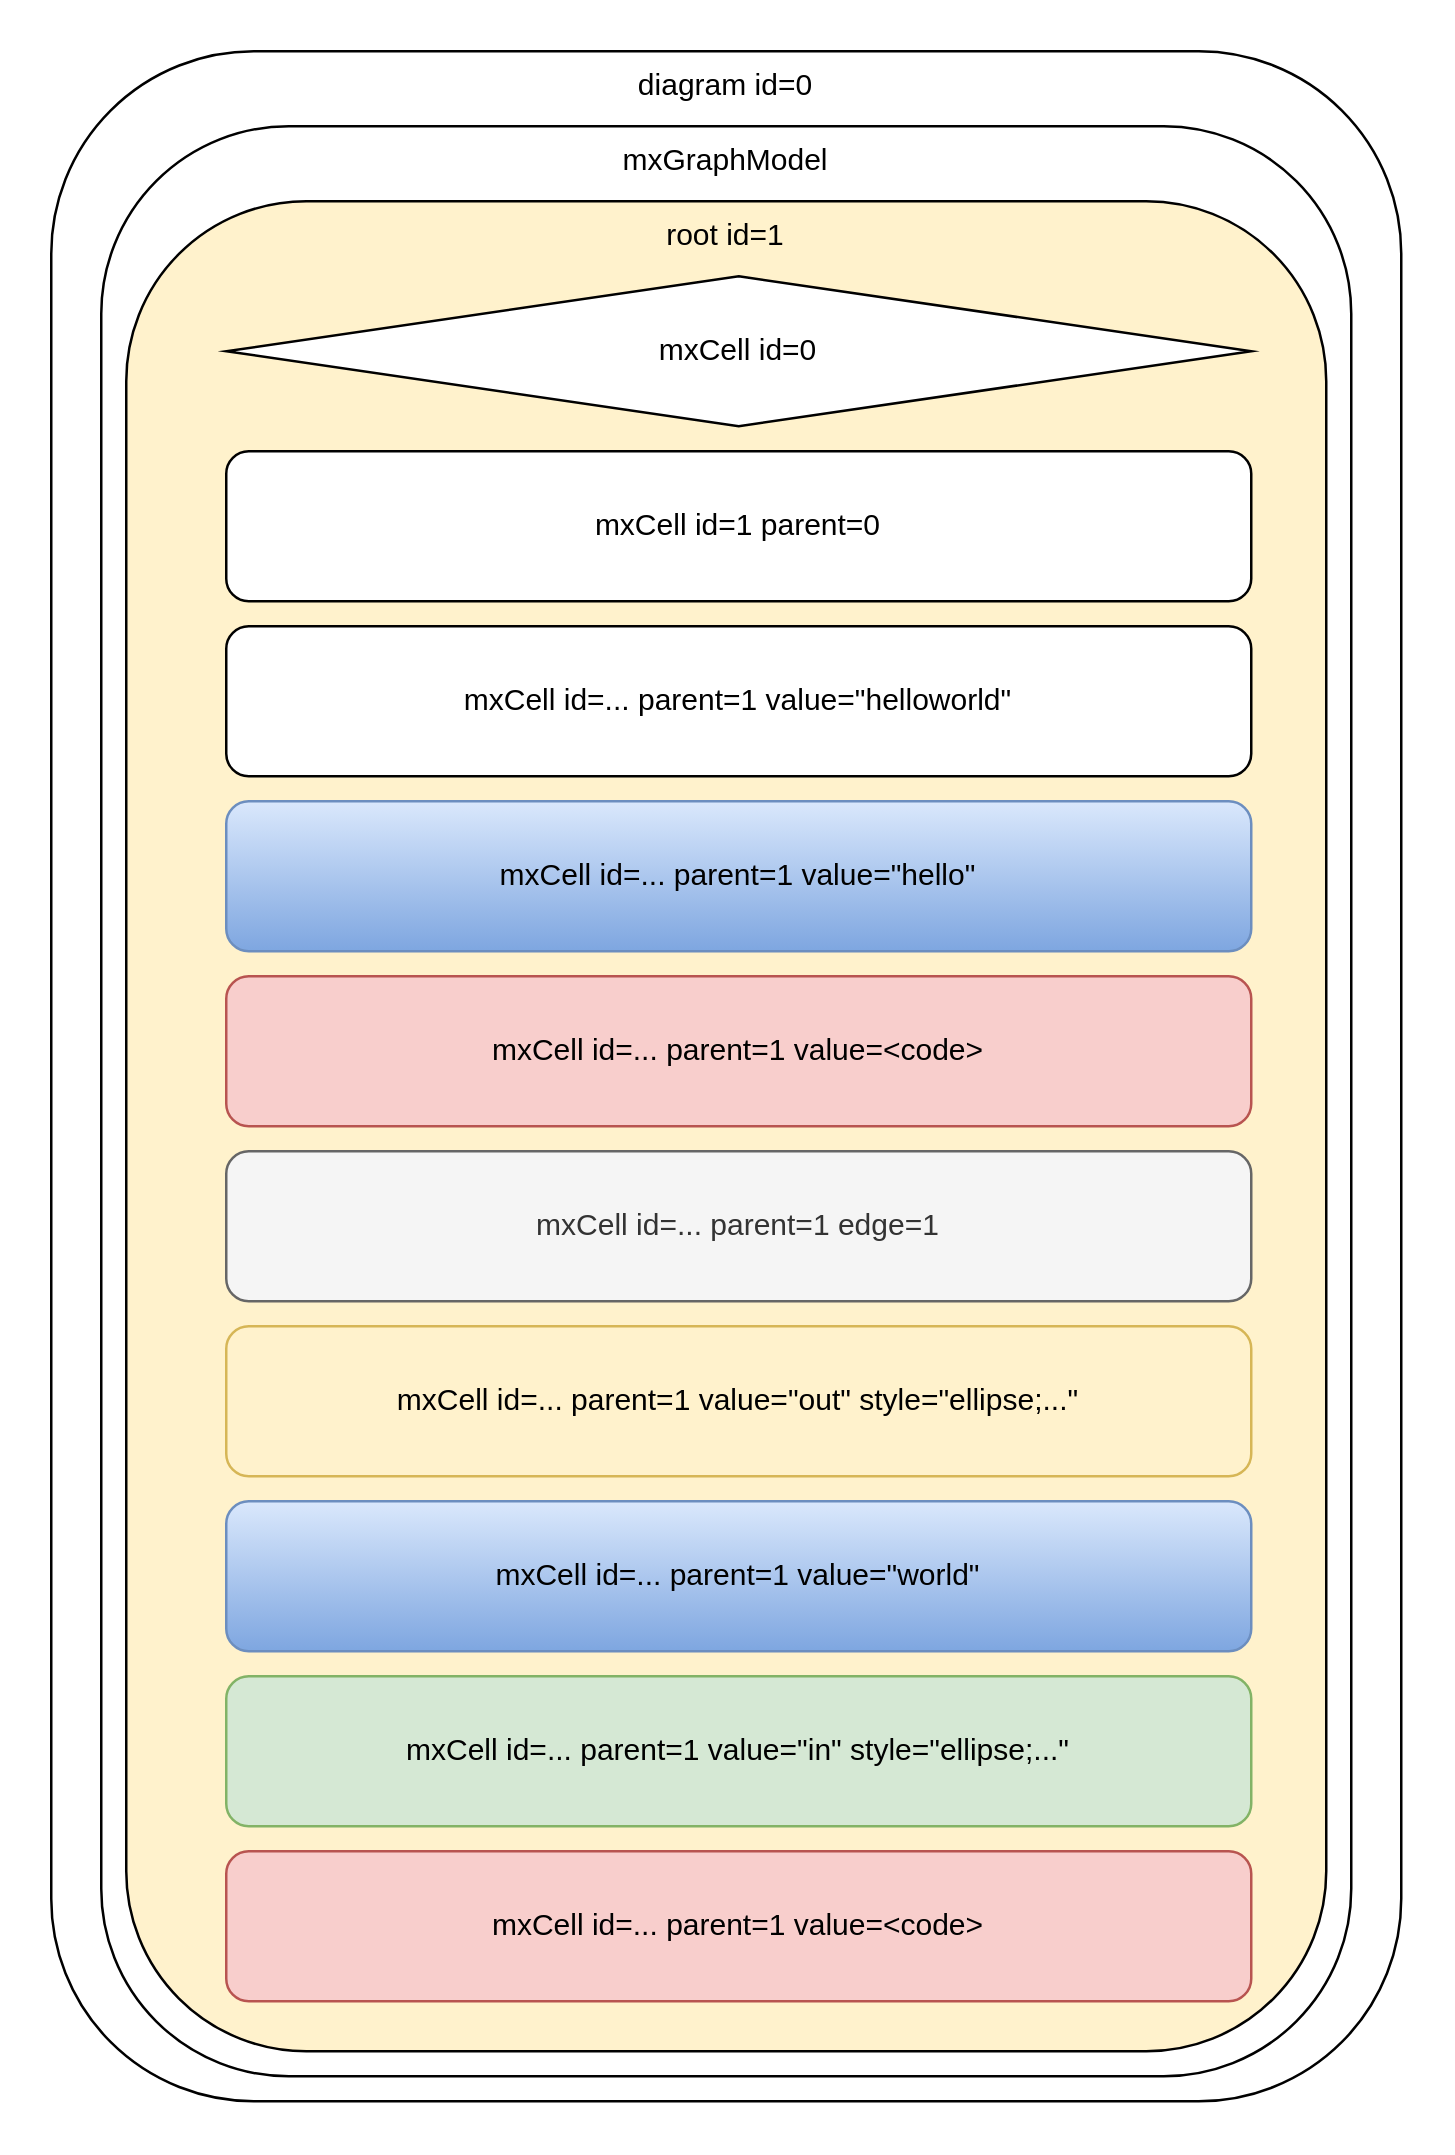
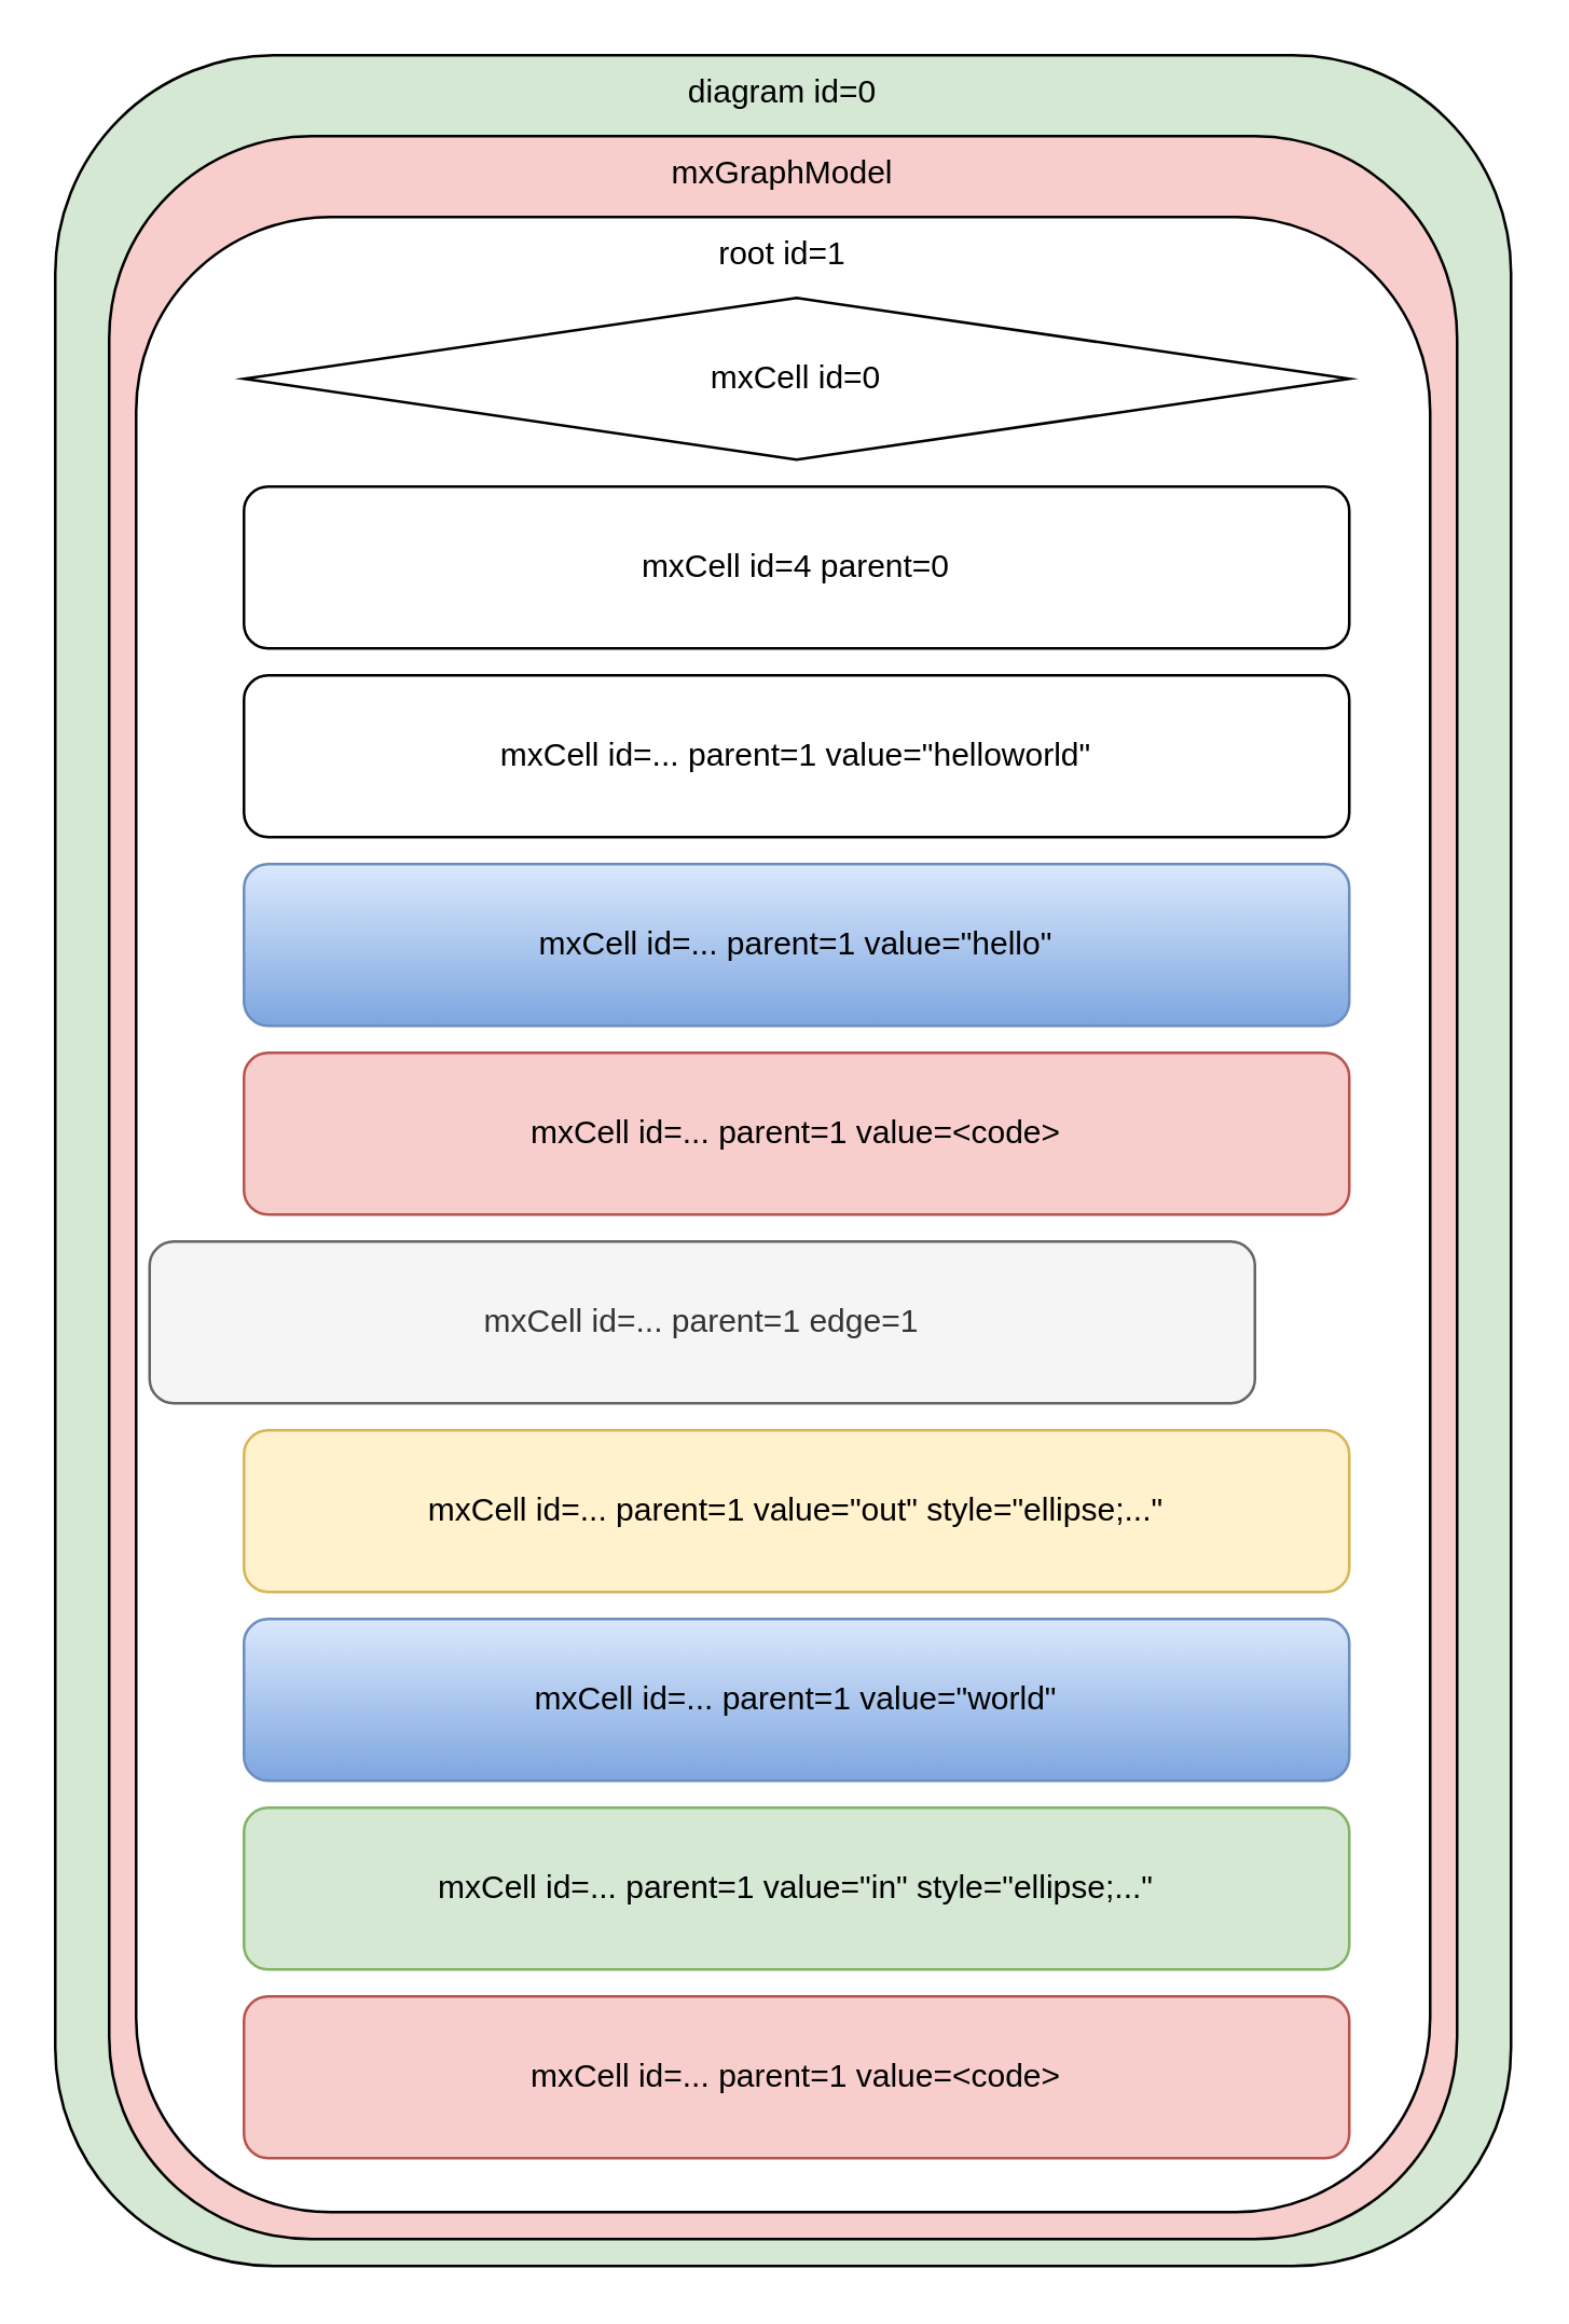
- <mxCell id="2" value="diagram id=0" style="rounded=1;whiteSpace=wrap;html=1;align=center;verticalAlign=top;" parent="1" vertex="1"><mxGeometry x="20" width="540" height="820" as="geometry" y="20" /></mxCell>
+ <mxCell id="2" value="diagram id=0" style="rounded=1;whiteSpace=wrap;html=1;align=center;verticalAlign=top;fillColor=#d5e8d4;" parent="1" vertex="1"><mxGeometry x="20" width="540" height="820" as="geometry" y="20" /></mxCell>
- <mxCell id="3" value="mxGraphModel" style="rounded=1;whiteSpace=wrap;html=1;align=center;verticalAlign=top;" parent="1" vertex="1"><mxGeometry x="40" y="50" width="500" height="780" as="geometry" /></mxCell>
+ <mxCell id="3" value="mxGraphModel" style="rounded=1;whiteSpace=wrap;html=1;align=center;verticalAlign=top;fillColor=#f8cecc;" parent="1" vertex="1"><mxGeometry x="40" y="50" width="500" height="780" as="geometry" /></mxCell>
- <mxCell id="4" value="root id=1" style="rounded=1;whiteSpace=wrap;html=1;align=center;verticalAlign=top;fillColor=#fff2cc;" parent="1" vertex="1"><mxGeometry x="50" y="80" width="480" height="740" as="geometry" /></mxCell>
+ <mxCell id="4" value="root id=1" style="rounded=1;whiteSpace=wrap;html=1;align=center;verticalAlign=top;" parent="1" vertex="1"><mxGeometry x="50" y="80" width="480" height="740" as="geometry" /></mxCell>
- <mxCell id="14" value="mxCell id=1 parent=0" style="rounded=1;whiteSpace=wrap;html=1;align=center;" parent="1" vertex="1"><mxGeometry x="90" y="180" width="410" height="60" as="geometry" /></mxCell>
+ <mxCell id="14" value="mxCell id=4 parent=0" style="rounded=1;whiteSpace=wrap;html=1;align=center;" parent="1" vertex="1"><mxGeometry x="90" y="180" width="410" height="60" as="geometry" /></mxCell>
- <mxCell id="8" value="mxCell id=... parent=1 edge=1" style="rounded=1;whiteSpace=wrap;html=1;align=center;fillColor=#f5f5f5;strokeColor=#666666;fontColor=#333333;" parent="1" vertex="1"><mxGeometry x="90" y="460" width="410" height="60" as="geometry" /></mxCell>
+ <mxCell id="8" value="mxCell id=... parent=1 edge=1" style="rounded=1;whiteSpace=wrap;html=1;align=center;fillColor=#f5f5f5;strokeColor=#666666;fontColor=#333333;" parent="1" vertex="1"><mxGeometry x="55" y="460" width="410" height="60" as="geometry" /></mxCell>
